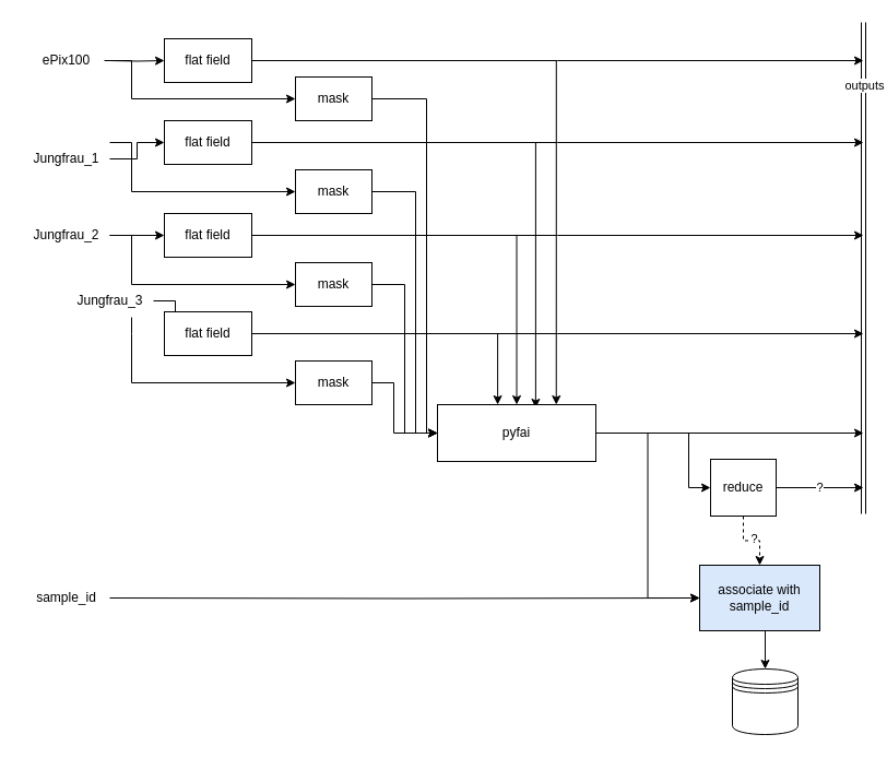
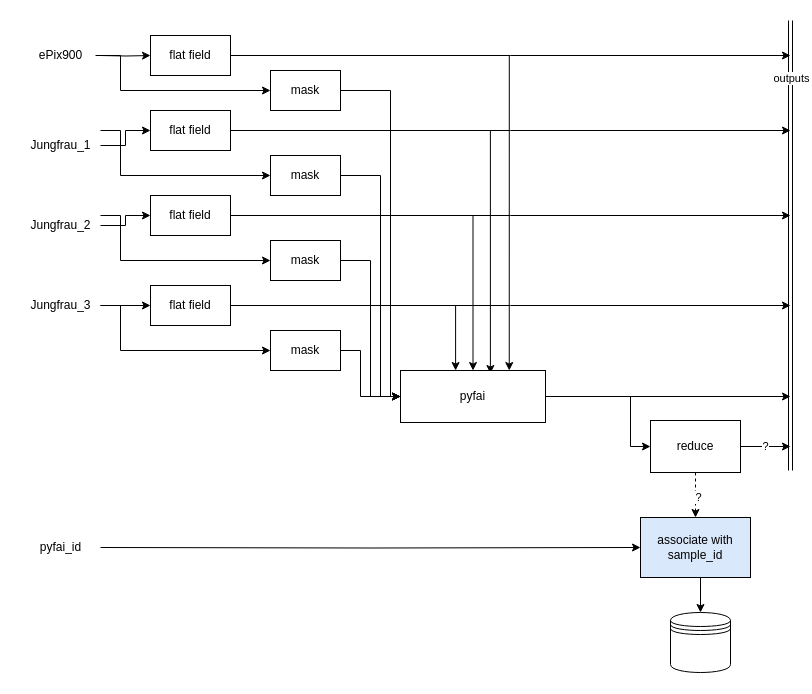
- <mxCell id="33" value="ePix100" style="text;html=1;align=center;verticalAlign=middle;resizable=0;points=[];autosize=1;strokeColor=none;fillColor=none;" parent="1" vertex="1"><mxGeometry x="25" y="40" width="70" height="30" as="geometry" /></mxCell>
+ <mxCell id="33" value="ePix900" style="text;html=1;align=center;verticalAlign=middle;resizable=0;points=[];autosize=1;strokeColor=none;fillColor=none;" parent="1" vertex="1"><mxGeometry x="25" y="40" width="70" height="30" as="geometry" /></mxCell>
- <mxCell id="7" value="Jungfrau_2" style="text;html=1;align=center;verticalAlign=middle;resizable=0;points=[];autosize=1;strokeColor=none;fillColor=none;" parent="1" vertex="1"><mxGeometry x="20" y="200" width="80" height="30" as="geometry" /></mxCell>
+ <mxCell id="7" value="Jungfrau_2" style="text;html=1;align=center;verticalAlign=middle;resizable=0;points=[];autosize=1;strokeColor=none;fillColor=none;" parent="1" vertex="1"><mxGeometry x="20" y="210" width="80" height="30" as="geometry" /></mxCell>
- <mxCell id="10" value="Jungfrau_3" style="text;html=1;align=center;verticalAlign=middle;resizable=0;points=[];autosize=1;strokeColor=none;fillColor=none;" parent="1" vertex="1"><mxGeometry x="60" y="260" width="80" height="30" as="geometry" /></mxCell>
+ <mxCell id="10" value="Jungfrau_3" style="text;html=1;align=center;verticalAlign=middle;resizable=0;points=[];autosize=1;strokeColor=none;fillColor=none;" parent="1" vertex="1"><mxGeometry x="20" y="290" width="80" height="30" as="geometry" /></mxCell>
- <mxCell id="48" value="reduce" style="rounded=0;whiteSpace=wrap;html=1;" vertex="1" parent="1"><mxGeometry x="650" y="420" width="60" height="52" as="geometry" /></mxCell>
+ <mxCell id="48" value="reduce" style="rounded=0;whiteSpace=wrap;html=1;" vertex="1" parent="1"><mxGeometry x="650" y="420" width="90" height="52" as="geometry" /></mxCell>
- <mxCell id="26" style="edgeStyle=orthogonalEdgeStyle;rounded=0;orthogonalLoop=1;jettySize=auto;html=1;entryX=0;entryY=0.5;entryDx=0;entryDy=0;" parent="1" source="29" target="41" edge="1"><mxGeometry relative="1" as="geometry" /></mxCell>
- <mxCell id="43" value="sample_id" style="text;html=1;align=center;verticalAlign=middle;resizable=0;points=[];autosize=1;strokeColor=none;fillColor=none;" parent="1" vertex="1"><mxGeometry x="20" y="532" width="80" height="30" as="geometry" /></mxCell>
+ <mxCell id="43" value="pyfai_id" style="text;html=1;align=center;verticalAlign=middle;resizable=0;points=[];autosize=1;strokeColor=none;fillColor=none;" parent="1" vertex="1"><mxGeometry x="20" y="532" width="80" height="30" as="geometry" /></mxCell>
